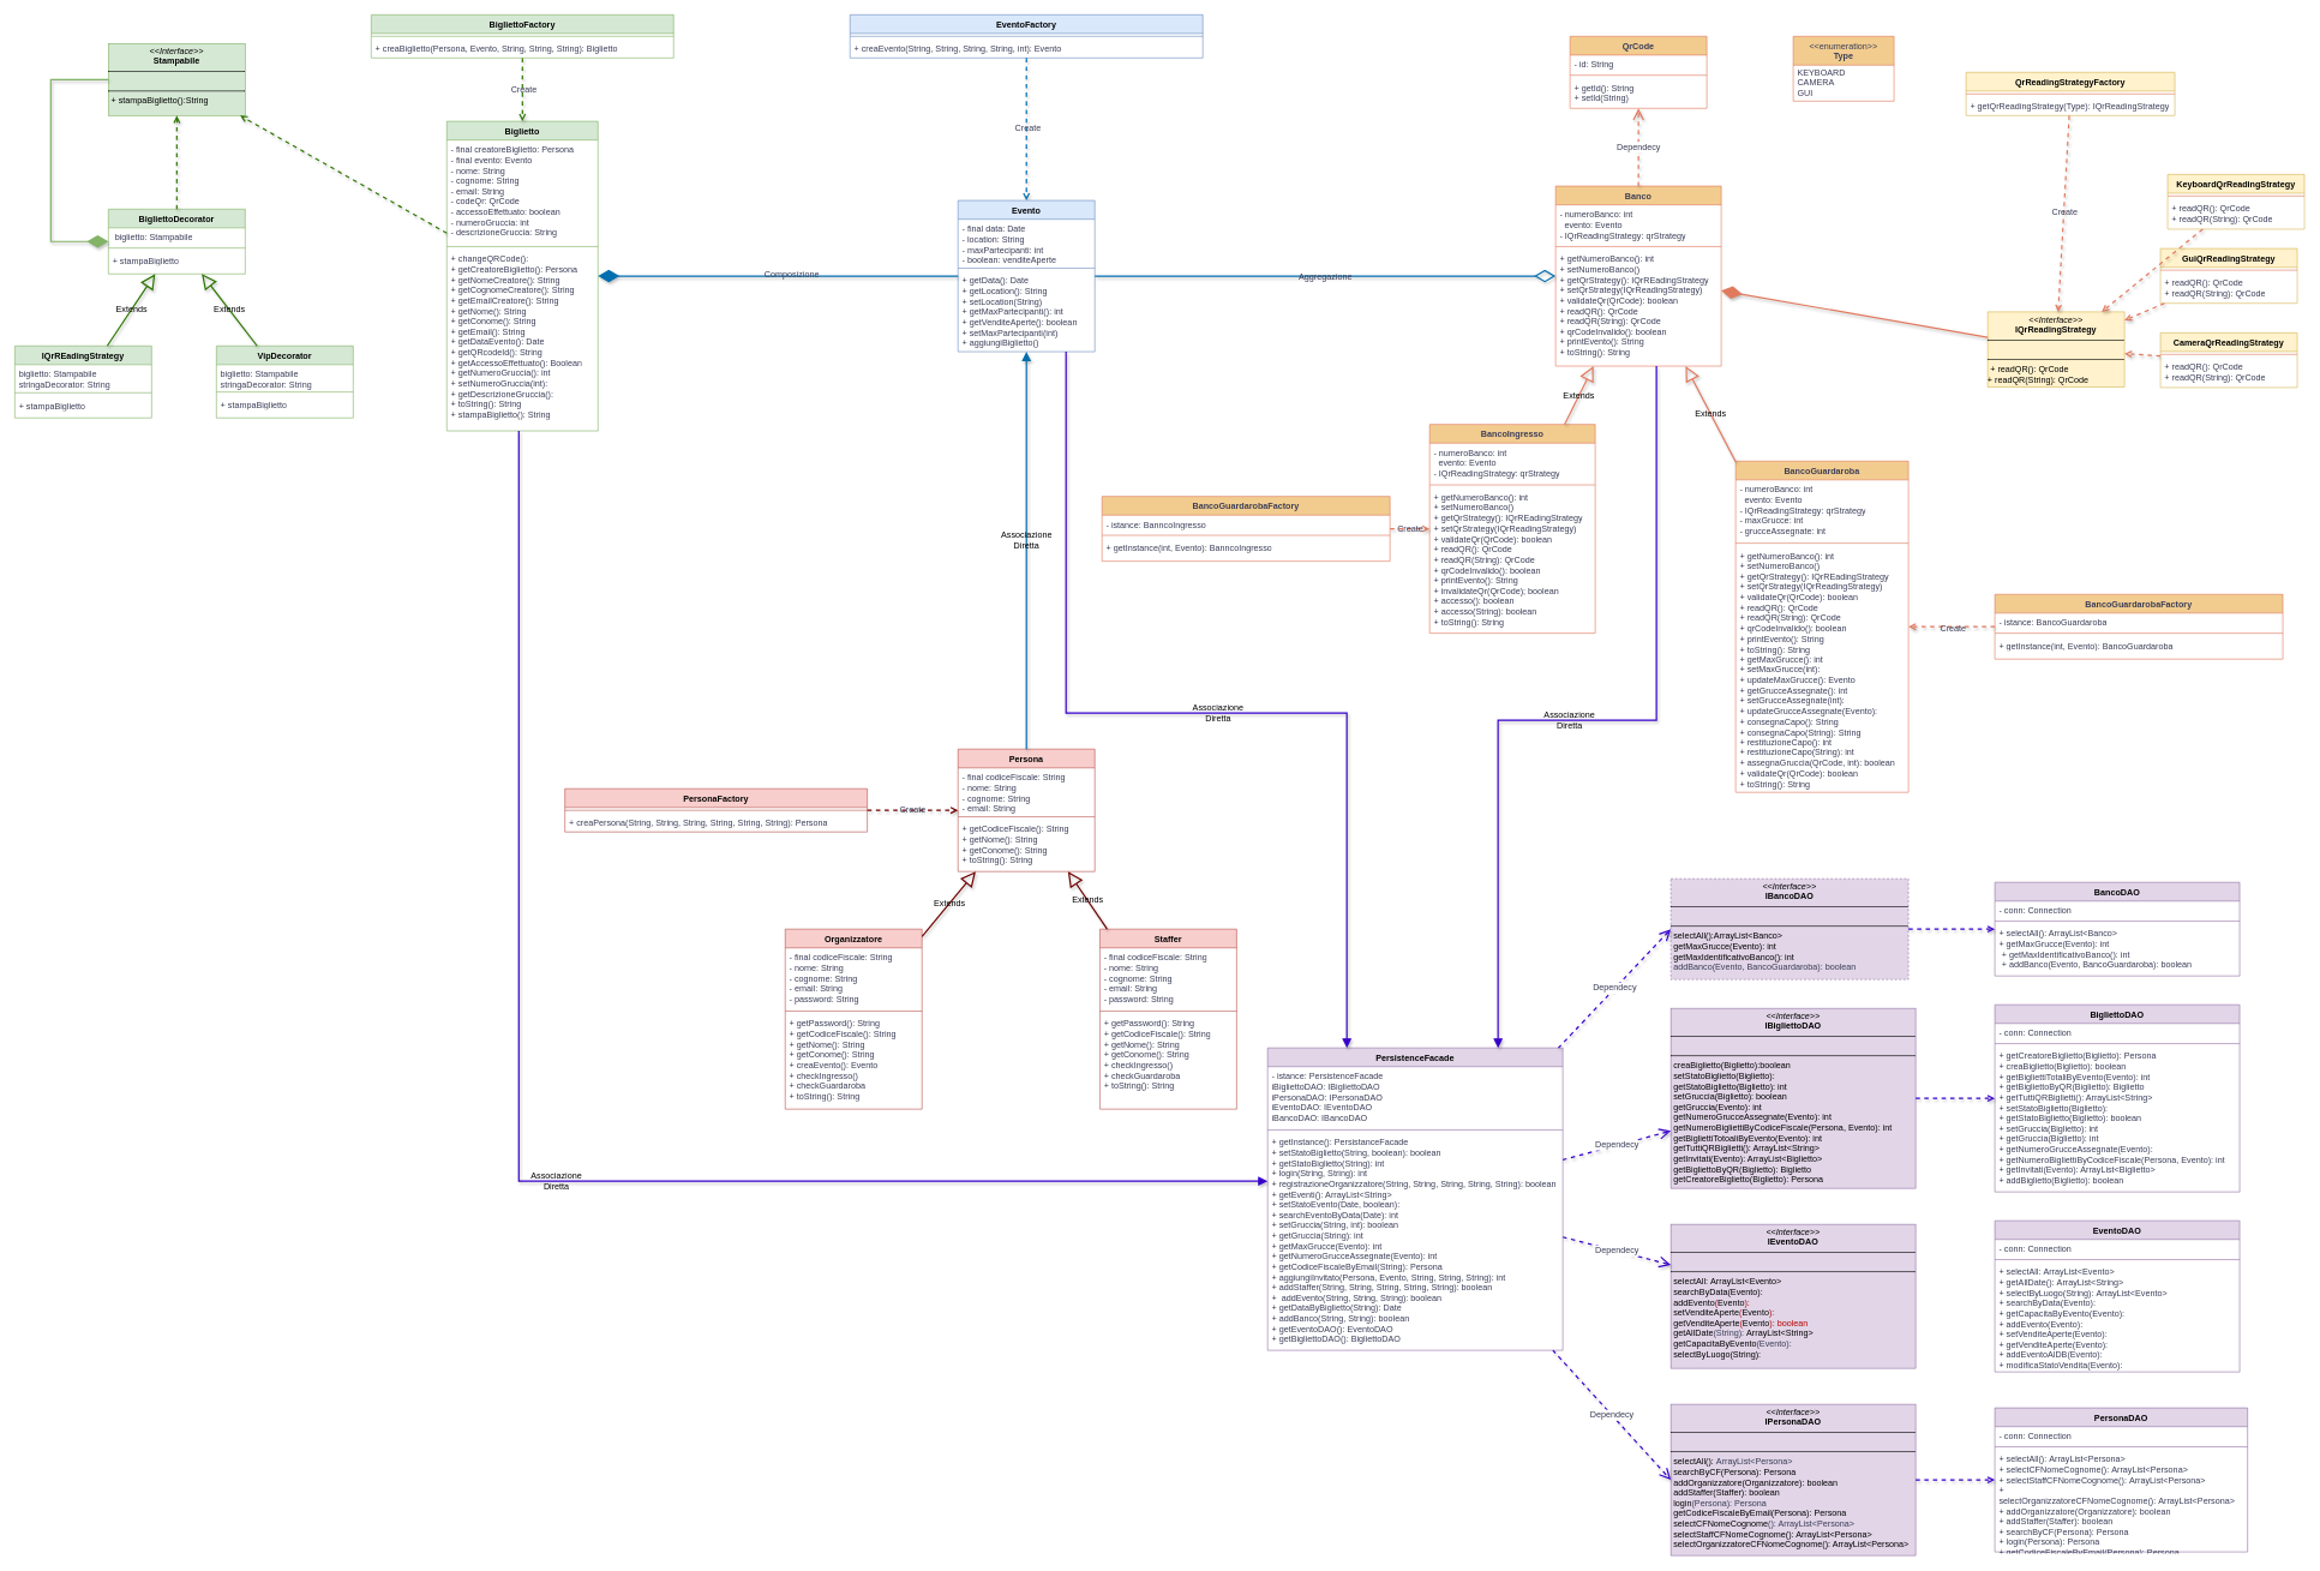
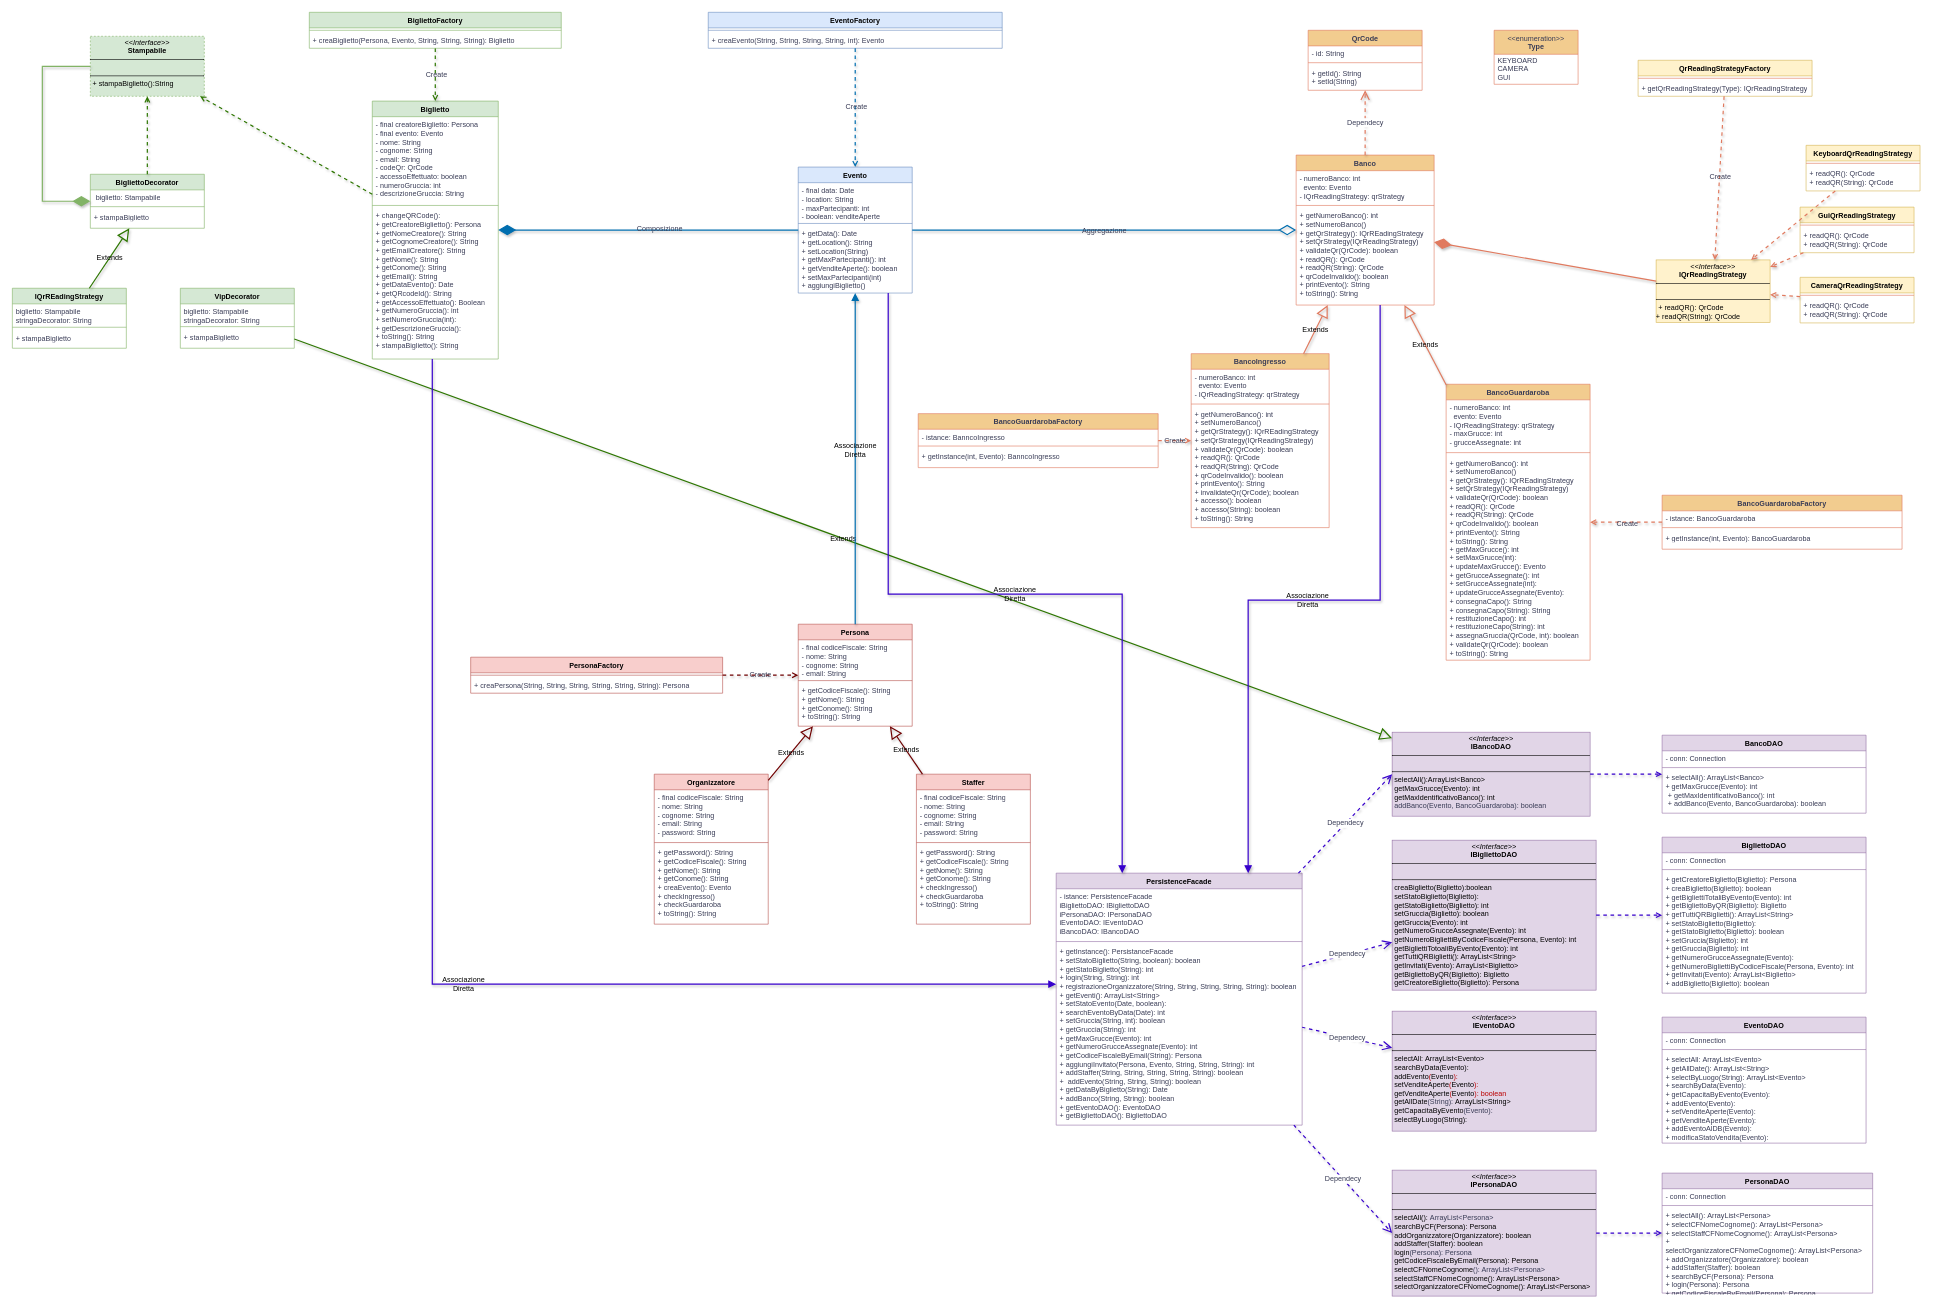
- <mxCell id="42" value="&lt;p style=&quot;margin:0px;margin-top:4px;text-align:center;&quot;&gt;&lt;i&gt;&amp;lt;&amp;lt;Interface&amp;gt;&amp;gt;&lt;/i&gt;&lt;br&gt;&lt;b&gt;Stampabile&lt;/b&gt;&lt;/p&gt;&lt;hr size=&quot;1&quot; style=&quot;border-style:solid;&quot;&gt;&lt;p style=&quot;margin:0px;margin-left:4px;&quot;&gt;&lt;br&gt;&lt;/p&gt;&lt;hr size=&quot;1&quot; style=&quot;border-style:solid;&quot;&gt;&lt;p style=&quot;margin:0px;margin-left:4px;&quot;&gt;+ stampaBiglietto():String&lt;br&gt;&lt;/p&gt;" style="verticalAlign=top;align=left;overflow=fill;html=1;whiteSpace=wrap;labelBackgroundColor=none;fillColor=#d5e8d4;strokeColor=#82b366;" parent="1" vertex="1"><mxGeometry x="150" y="60" width="190" height="100" as="geometry" /></mxCell>
+ <mxCell id="42" value="&lt;p style=&quot;margin:0px;margin-top:4px;text-align:center;&quot;&gt;&lt;i&gt;&amp;lt;&amp;lt;Interface&amp;gt;&amp;gt;&lt;/i&gt;&lt;br&gt;&lt;b&gt;Stampabile&lt;/b&gt;&lt;/p&gt;&lt;hr size=&quot;1&quot; style=&quot;border-style:solid;&quot;&gt;&lt;p style=&quot;margin:0px;margin-left:4px;&quot;&gt;&lt;br&gt;&lt;/p&gt;&lt;hr size=&quot;1&quot; style=&quot;border-style:solid;&quot;&gt;&lt;p style=&quot;margin:0px;margin-left:4px;&quot;&gt;+ stampaBiglietto():String&lt;br&gt;&lt;/p&gt;" style="verticalAlign=top;align=left;overflow=fill;html=1;whiteSpace=wrap;labelBackgroundColor=none;fillColor=#d5e8d4;strokeColor=#82b366;dashed=1;" parent="1" vertex="1"><mxGeometry x="150" y="60" width="190" height="100" as="geometry" /></mxCell>
- <mxCell id="49" value="Extends" style="endArrow=block;endSize=16;endFill=0;html=1;rounded=0;fontSize=12;curved=1;labelBackgroundColor=none;strokeColor=#2D7600;fontColor=default;fillColor=#60a917;shadow=1;strokeWidth=2;" parent="1" source="38" target="30" edge="1"><mxGeometry width="160" relative="1" as="geometry"><mxPoint x="704" y="527" as="sourcePoint" /><mxPoint x="657" y="437" as="targetPoint" /></mxGeometry></mxCell>
+ <mxCell id="49" value="Extends" style="endArrow=block;endSize=16;endFill=0;html=1;rounded=0;fontSize=12;curved=1;labelBackgroundColor=none;strokeColor=#2D7600;fontColor=default;fillColor=#60a917;shadow=1;strokeWidth=2;" parent="1" source="38" target="114" edge="1"><mxGeometry width="160" relative="1" as="geometry"><mxPoint x="704" y="527" as="sourcePoint" /><mxPoint x="657" y="437" as="targetPoint" /></mxGeometry></mxCell>
- <mxCell id="114" value="&lt;p style=&quot;margin:0px;margin-top:4px;text-align:center;&quot;&gt;&lt;i&gt;&amp;lt;&amp;lt;Interface&amp;gt;&amp;gt;&lt;/i&gt;&lt;br&gt;&lt;b&gt;IBancoDAO&lt;/b&gt;&lt;/p&gt;&lt;hr size=&quot;1&quot; style=&quot;border-style:solid;&quot;&gt;&lt;p style=&quot;margin:0px;margin-left:4px;&quot;&gt;&lt;br&gt;&lt;/p&gt;&lt;hr size=&quot;1&quot; style=&quot;border-style:solid;&quot;&gt;&lt;p style=&quot;margin:0px;margin-left:4px;&quot;&gt;selectAll():ArrayList&amp;lt;Banco&amp;gt;&lt;br&gt;&lt;/p&gt;&lt;p style=&quot;margin:0px;margin-left:4px;&quot;&gt;getMaxGrucce(Evento): int&lt;/p&gt;&lt;p style=&quot;margin:0px;margin-left:4px;&quot;&gt;getMaxIdentificativoBanco(): int&lt;/p&gt;&lt;p style=&quot;margin:0px;margin-left:4px;&quot;&gt;&lt;span style=&quot;background-color: transparent; color: light-dark(rgb(57, 60, 86), rgb(182, 184, 207));&quot;&gt;addBanco(Evento, BancoGuardaroba): boolean&lt;/span&gt;&lt;/p&gt;" style="verticalAlign=top;align=left;overflow=fill;html=1;whiteSpace=wrap;labelBackgroundColor=none;fillColor=#e1d5e7;strokeColor=#9673a6;dashed=1;" parent="1" vertex="1"><mxGeometry x="2320" y="1220" width="330" height="140" as="geometry" /></mxCell>
+ <mxCell id="114" value="&lt;p style=&quot;margin:0px;margin-top:4px;text-align:center;&quot;&gt;&lt;i&gt;&amp;lt;&amp;lt;Interface&amp;gt;&amp;gt;&lt;/i&gt;&lt;br&gt;&lt;b&gt;IBancoDAO&lt;/b&gt;&lt;/p&gt;&lt;hr size=&quot;1&quot; style=&quot;border-style:solid;&quot;&gt;&lt;p style=&quot;margin:0px;margin-left:4px;&quot;&gt;&lt;br&gt;&lt;/p&gt;&lt;hr size=&quot;1&quot; style=&quot;border-style:solid;&quot;&gt;&lt;p style=&quot;margin:0px;margin-left:4px;&quot;&gt;selectAll():ArrayList&amp;lt;Banco&amp;gt;&lt;br&gt;&lt;/p&gt;&lt;p style=&quot;margin:0px;margin-left:4px;&quot;&gt;getMaxGrucce(Evento): int&lt;/p&gt;&lt;p style=&quot;margin:0px;margin-left:4px;&quot;&gt;getMaxIdentificativoBanco(): int&lt;/p&gt;&lt;p style=&quot;margin:0px;margin-left:4px;&quot;&gt;&lt;span style=&quot;background-color: transparent; color: light-dark(rgb(57, 60, 86), rgb(182, 184, 207));&quot;&gt;addBanco(Evento, BancoGuardaroba): boolean&lt;/span&gt;&lt;/p&gt;" style="verticalAlign=top;align=left;overflow=fill;html=1;whiteSpace=wrap;labelBackgroundColor=none;fillColor=#e1d5e7;strokeColor=#9673a6;" parent="1" vertex="1"><mxGeometry x="2320" y="1220" width="330" height="140" as="geometry" /></mxCell>
- <mxCell id="116" value="&lt;p style=&quot;margin:0px;margin-top:4px;text-align:center;&quot;&gt;&lt;i&gt;&amp;lt;&amp;lt;Interface&amp;gt;&amp;gt;&lt;/i&gt;&lt;br&gt;&lt;b&gt;IEventoDAO&lt;/b&gt;&lt;/p&gt;&lt;hr size=&quot;1&quot; style=&quot;border-style:solid;&quot;&gt;&lt;p style=&quot;margin:0px;margin-left:4px;&quot;&gt;&lt;br&gt;&lt;/p&gt;&lt;hr size=&quot;1&quot; style=&quot;border-style:solid;&quot;&gt;&lt;p style=&quot;margin:0px;margin-left:4px;&quot;&gt;selectAll:&amp;nbsp;ArrayList&amp;lt;Evento&amp;gt;&amp;nbsp;&lt;/p&gt;&lt;p style=&quot;margin:0px;margin-left:4px;&quot;&gt;searchByData(Evento):&lt;br&gt;&lt;/p&gt;&lt;p style=&quot;margin:0px;margin-left:4px;&quot;&gt;addEvento&lt;span style=&quot;background-color: transparent;&quot;&gt;&lt;font color=&quot;rgba(0, 0, 0, 0)&quot;&gt;(&lt;/font&gt;Evento&lt;font color=&quot;rgba(0, 0, 0, 0)&quot;&gt;):&lt;/font&gt;&lt;/span&gt;&lt;/p&gt;&lt;p style=&quot;margin:0px;margin-left:4px;&quot;&gt;setVenditeAperte&lt;span style=&quot;background-color: transparent;&quot;&gt;&lt;font color=&quot;rgba(0, 0, 0, 0)&quot;&gt;(&lt;/font&gt;Evento&lt;font color=&quot;rgba(0, 0, 0, 0)&quot;&gt;):&lt;/font&gt;&lt;/span&gt;&lt;/p&gt;&lt;p style=&quot;margin:0px;margin-left:4px;&quot;&gt;getVenditeAperte&lt;span style=&quot;background-color: transparent;&quot;&gt;&lt;font color=&quot;rgba(0, 0, 0, 0)&quot;&gt;(&lt;/font&gt;Evento&lt;font color=&quot;rgba(0, 0, 0, 0)&quot;&gt;): boolean&lt;/font&gt;&lt;/span&gt;&lt;/p&gt;&lt;p style=&quot;margin:0px;margin-left:4px;&quot;&gt;getAllDate&lt;span style=&quot;background-color: transparent; color: light-dark(rgb(57, 60, 86), rgb(182, 184, 207));&quot;&gt;(String):&amp;nbsp;&lt;/span&gt;&lt;span style=&quot;background-color: transparent;&quot;&gt;ArrayList&amp;lt;String&amp;gt;&lt;/span&gt;&lt;/p&gt;&lt;p style=&quot;margin:0px;margin-left:4px;&quot;&gt;getCapacitaByEvento&lt;span style=&quot;background-color: transparent; color: light-dark(rgb(57, 60, 86), rgb(182, 184, 207));&quot;&gt;(Evento):&lt;/span&gt;&lt;/p&gt;&lt;p style=&quot;margin:0px;margin-left:4px;&quot;&gt;selectByLuogo(String):&lt;/p&gt;&lt;p style=&quot;margin:0px;margin-left:4px;&quot;&gt;&lt;br&gt;&lt;/p&gt;&lt;p style=&quot;margin:0px;margin-left:4px;&quot;&gt;&lt;br&gt;&lt;/p&gt;&lt;p style=&quot;margin:0px;margin-left:4px;&quot;&gt;&lt;br&gt;&lt;/p&gt;" style="verticalAlign=top;align=left;overflow=fill;html=1;whiteSpace=wrap;labelBackgroundColor=none;fillColor=#e1d5e7;strokeColor=#9673a6;" parent="1" vertex="1"><mxGeometry x="2320" y="1700" width="340" height="200" as="geometry" /></mxCell>
+ <mxCell id="116" value="&lt;p style=&quot;margin:0px;margin-top:4px;text-align:center;&quot;&gt;&lt;i&gt;&amp;lt;&amp;lt;Interface&amp;gt;&amp;gt;&lt;/i&gt;&lt;br&gt;&lt;b&gt;IEventoDAO&lt;/b&gt;&lt;/p&gt;&lt;hr size=&quot;1&quot; style=&quot;border-style:solid;&quot;&gt;&lt;p style=&quot;margin:0px;margin-left:4px;&quot;&gt;&lt;br&gt;&lt;/p&gt;&lt;hr size=&quot;1&quot; style=&quot;border-style:solid;&quot;&gt;&lt;p style=&quot;margin:0px;margin-left:4px;&quot;&gt;selectAll:&amp;nbsp;ArrayList&amp;lt;Evento&amp;gt;&amp;nbsp;&lt;/p&gt;&lt;p style=&quot;margin:0px;margin-left:4px;&quot;&gt;searchByData(Evento):&lt;br&gt;&lt;/p&gt;&lt;p style=&quot;margin:0px;margin-left:4px;&quot;&gt;addEvento&lt;span style=&quot;background-color: transparent;&quot;&gt;&lt;font color=&quot;rgba(0, 0, 0, 0)&quot;&gt;(&lt;/font&gt;Evento&lt;font color=&quot;rgba(0, 0, 0, 0)&quot;&gt;):&lt;/font&gt;&lt;/span&gt;&lt;/p&gt;&lt;p style=&quot;margin:0px;margin-left:4px;&quot;&gt;setVenditeAperte&lt;span style=&quot;background-color: transparent;&quot;&gt;&lt;font color=&quot;rgba(0, 0, 0, 0)&quot;&gt;(&lt;/font&gt;Evento&lt;font color=&quot;rgba(0, 0, 0, 0)&quot;&gt;):&lt;/font&gt;&lt;/span&gt;&lt;/p&gt;&lt;p style=&quot;margin:0px;margin-left:4px;&quot;&gt;getVenditeAperte&lt;span style=&quot;background-color: transparent;&quot;&gt;&lt;font color=&quot;rgba(0, 0, 0, 0)&quot;&gt;(&lt;/font&gt;Evento&lt;font color=&quot;rgba(0, 0, 0, 0)&quot;&gt;): boolean&lt;/font&gt;&lt;/span&gt;&lt;/p&gt;&lt;p style=&quot;margin:0px;margin-left:4px;&quot;&gt;getAllDate&lt;span style=&quot;background-color: transparent; color: light-dark(rgb(57, 60, 86), rgb(182, 184, 207));&quot;&gt;(String):&amp;nbsp;&lt;/span&gt;&lt;span style=&quot;background-color: transparent;&quot;&gt;ArrayList&amp;lt;String&amp;gt;&lt;/span&gt;&lt;/p&gt;&lt;p style=&quot;margin:0px;margin-left:4px;&quot;&gt;getCapacitaByEvento&lt;span style=&quot;background-color: transparent; color: light-dark(rgb(57, 60, 86), rgb(182, 184, 207));&quot;&gt;(Evento):&lt;/span&gt;&lt;/p&gt;&lt;p style=&quot;margin:0px;margin-left:4px;&quot;&gt;selectByLuogo(String):&lt;/p&gt;&lt;p style=&quot;margin:0px;margin-left:4px;&quot;&gt;&lt;br&gt;&lt;/p&gt;&lt;p style=&quot;margin:0px;margin-left:4px;&quot;&gt;&lt;br&gt;&lt;/p&gt;&lt;p style=&quot;margin:0px;margin-left:4px;&quot;&gt;&lt;br&gt;&lt;/p&gt;" style="verticalAlign=top;align=left;overflow=fill;html=1;whiteSpace=wrap;labelBackgroundColor=none;fillColor=#e1d5e7;strokeColor=#9673a6;" parent="1" vertex="1"><mxGeometry x="2320" y="1685" width="340" height="200" as="geometry" /></mxCell>
